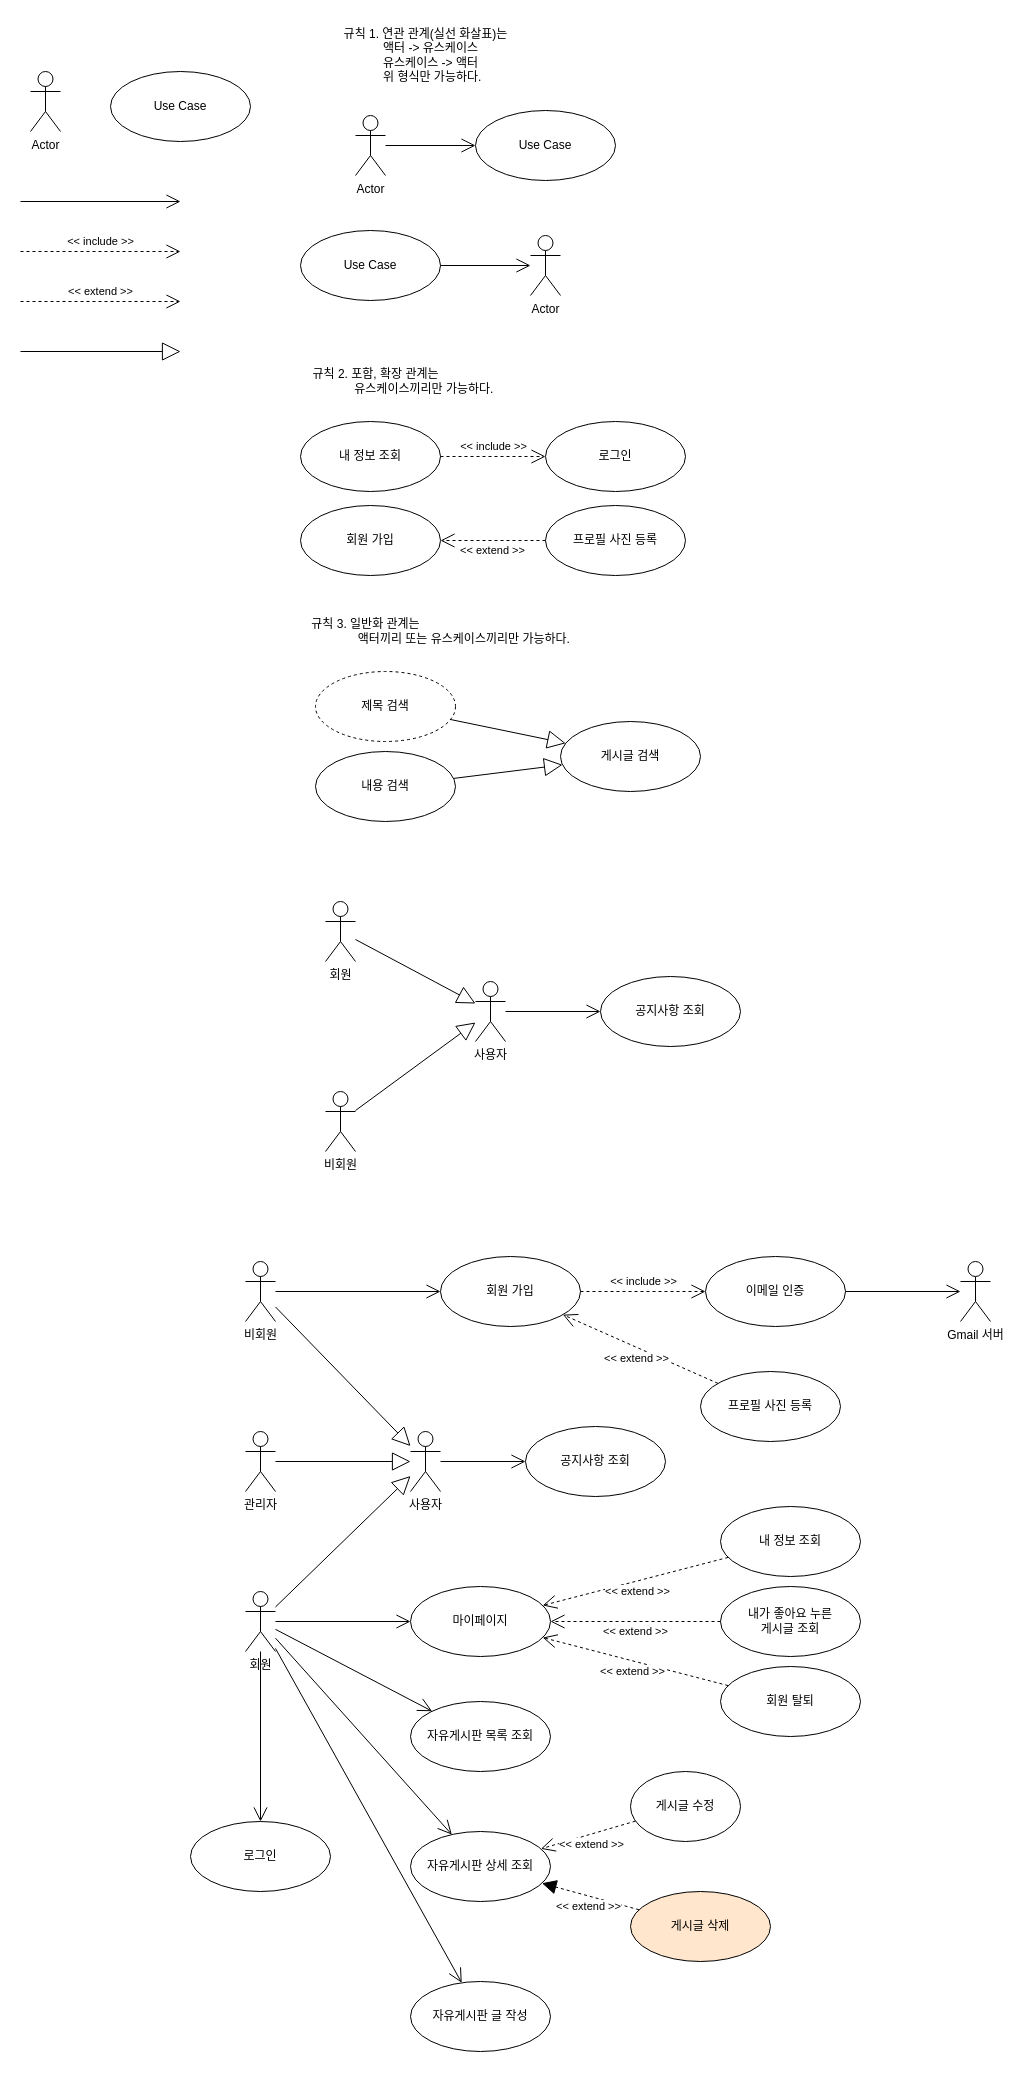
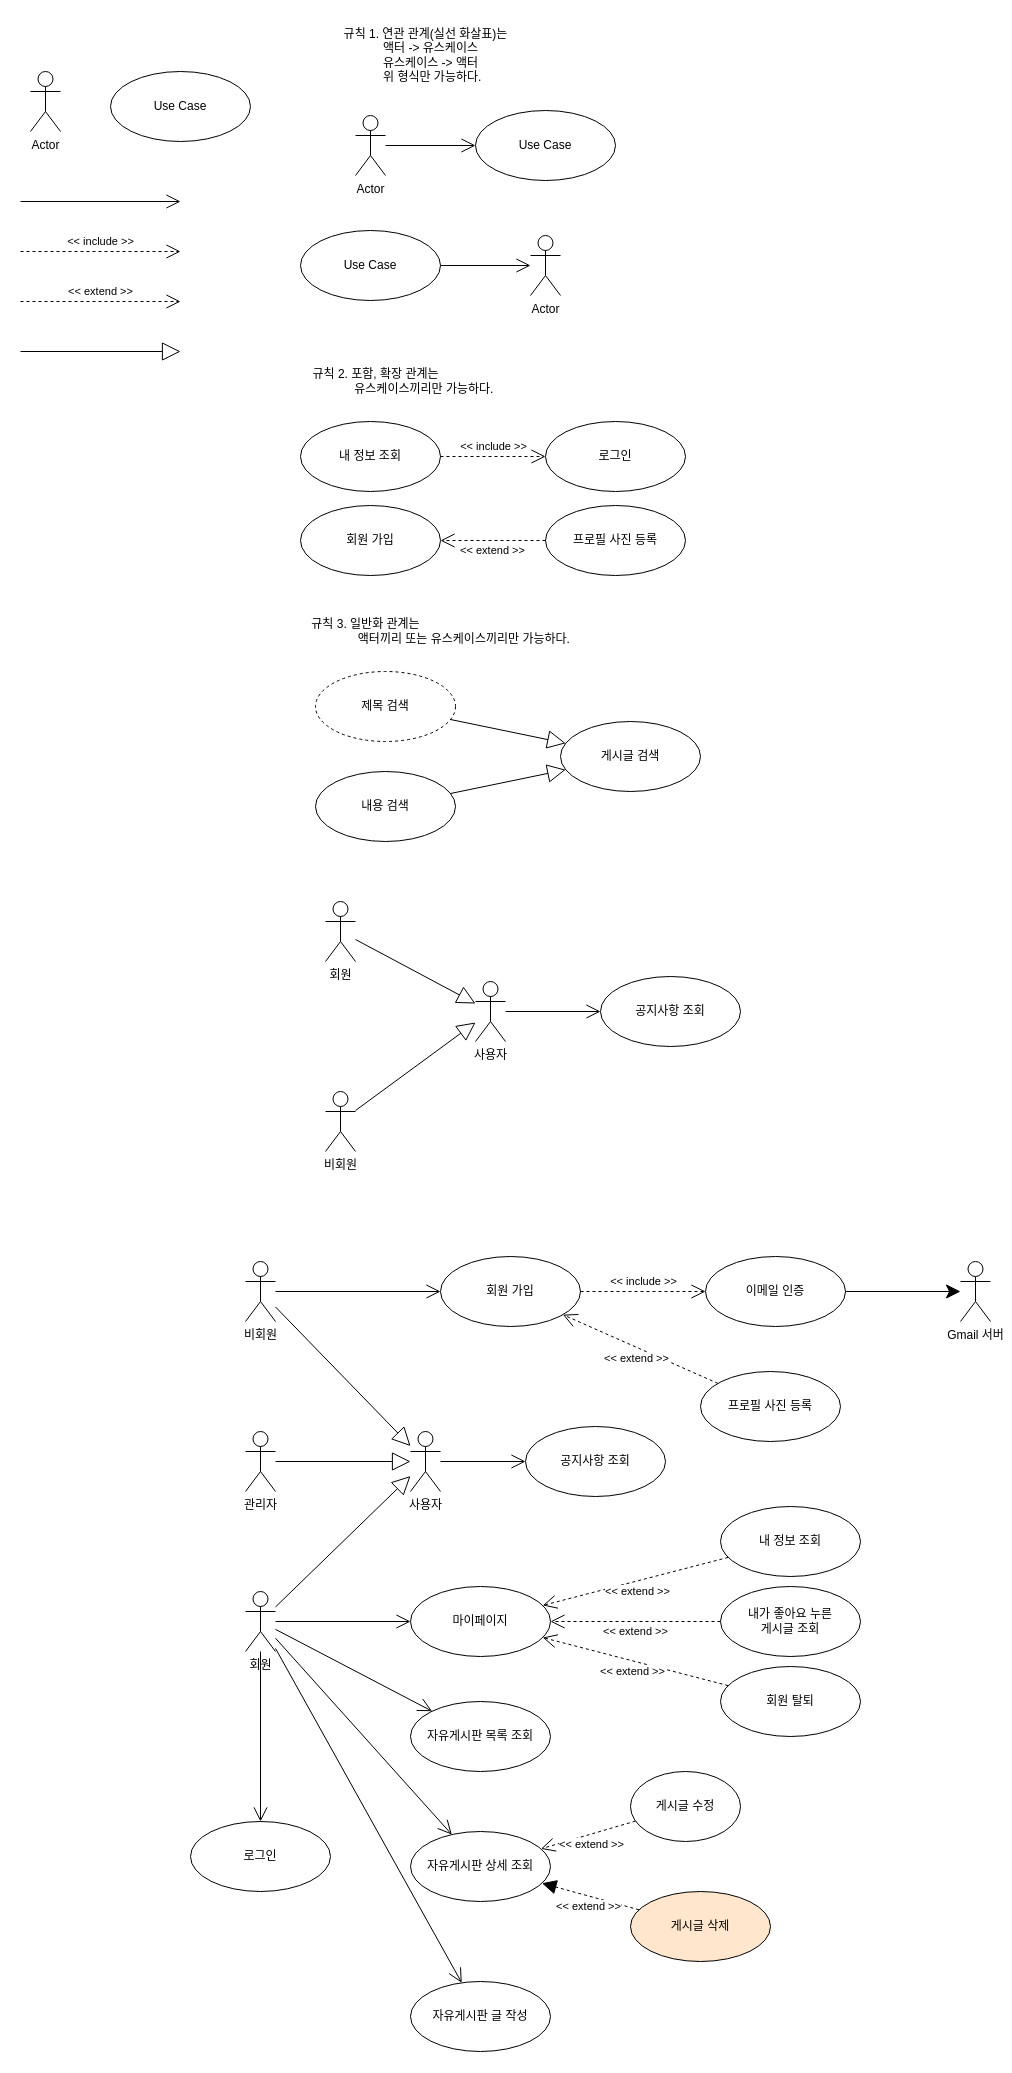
- <mxCell id="24" value="내용 검색" style="ellipse;whiteSpace=wrap;html=1;" vertex="1" parent="1"><mxGeometry x="315" y="751" width="140" height="70" as="geometry" /></mxCell>
+ <mxCell id="24" value="내용 검색" style="ellipse;whiteSpace=wrap;html=1;" vertex="1" parent="1"><mxGeometry x="315" y="771" width="140" height="70" as="geometry" /></mxCell>
- <mxCell id="41" value="" style="endArrow=open;endFill=1;endSize=12;html=1;rounded=0;" edge="1" parent="1" source="38" target="40"><mxGeometry width="160" relative="1" as="geometry"><mxPoint x="860" y="1401" as="sourcePoint" /><mxPoint x="955" y="1401" as="targetPoint" /></mxGeometry></mxCell>
+ <mxCell id="41" value="" style="endArrow=classic;endFill=1;endSize=12;html=1;rounded=0;" edge="1" parent="1" source="38" target="40"><mxGeometry width="160" relative="1" as="geometry"><mxPoint x="860" y="1401" as="sourcePoint" /><mxPoint x="955" y="1401" as="targetPoint" /></mxGeometry></mxCell>
